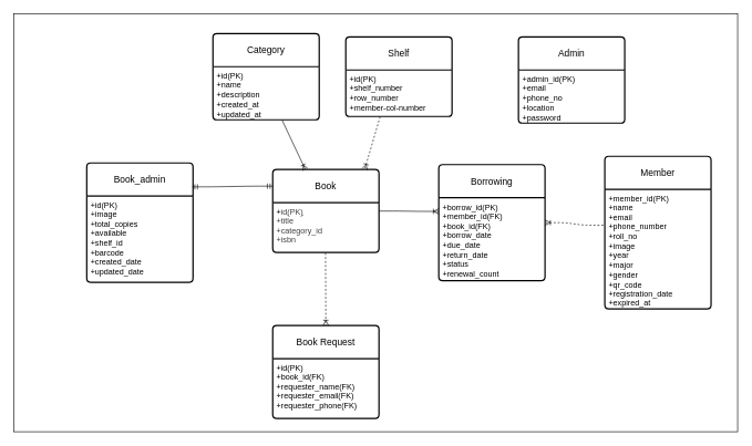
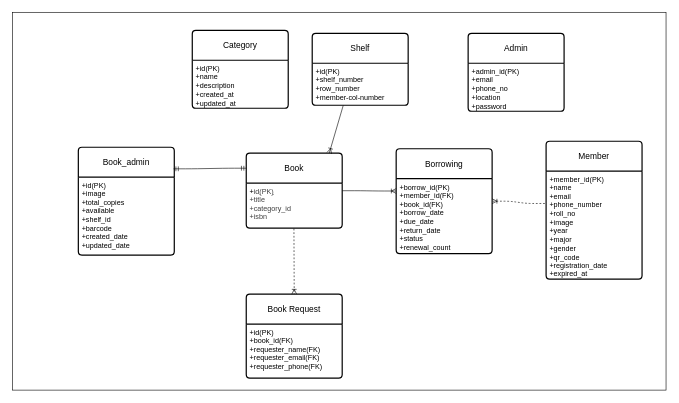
- <mxCell id="21" value="" style="fontSize=12;html=1;endArrow=ERoneToMany;exitX=0.323;exitY=1.006;exitDx=0;exitDy=0;exitPerimeter=0;entryX=0.865;entryY=-0.001;entryDx=0;entryDy=0;entryPerimeter=0;dashed=1;" parent="1" source="19" target="3" edge="1"><mxGeometry width="100" height="100" relative="1" as="geometry"><mxPoint x="492" y="266" as="sourcePoint" /><mxPoint x="470" y="100" as="targetPoint" /><Array as="points" /></mxGeometry></mxCell>
+ <mxCell id="21" value="" style="fontSize=12;html=1;endArrow=ERoneToMany;exitX=0.323;exitY=1.006;exitDx=0;exitDy=0;exitPerimeter=0;entryX=0.865;entryY=-0.001;entryDx=0;entryDy=0;entryPerimeter=0;" parent="1" source="19" target="3" edge="1"><mxGeometry width="100" height="100" relative="1" as="geometry"><mxPoint x="492" y="266" as="sourcePoint" /><mxPoint x="470" y="100" as="targetPoint" /><Array as="points" /></mxGeometry></mxCell>
- <mxCell id="20" value="" style="fontSize=12;html=1;endArrow=ERoneToMany;entryX=0.308;entryY=0.002;entryDx=0;entryDy=0;entryPerimeter=0;exitX=0.65;exitY=1.003;exitDx=0;exitDy=0;exitPerimeter=0;" parent="1" source="17" target="3" edge="1"><mxGeometry width="100" height="100" relative="1" as="geometry"><mxPoint x="470" y="130" as="sourcePoint" /><mxPoint x="470" y="174" as="targetPoint" /><Array as="points" /></mxGeometry></mxCell>
